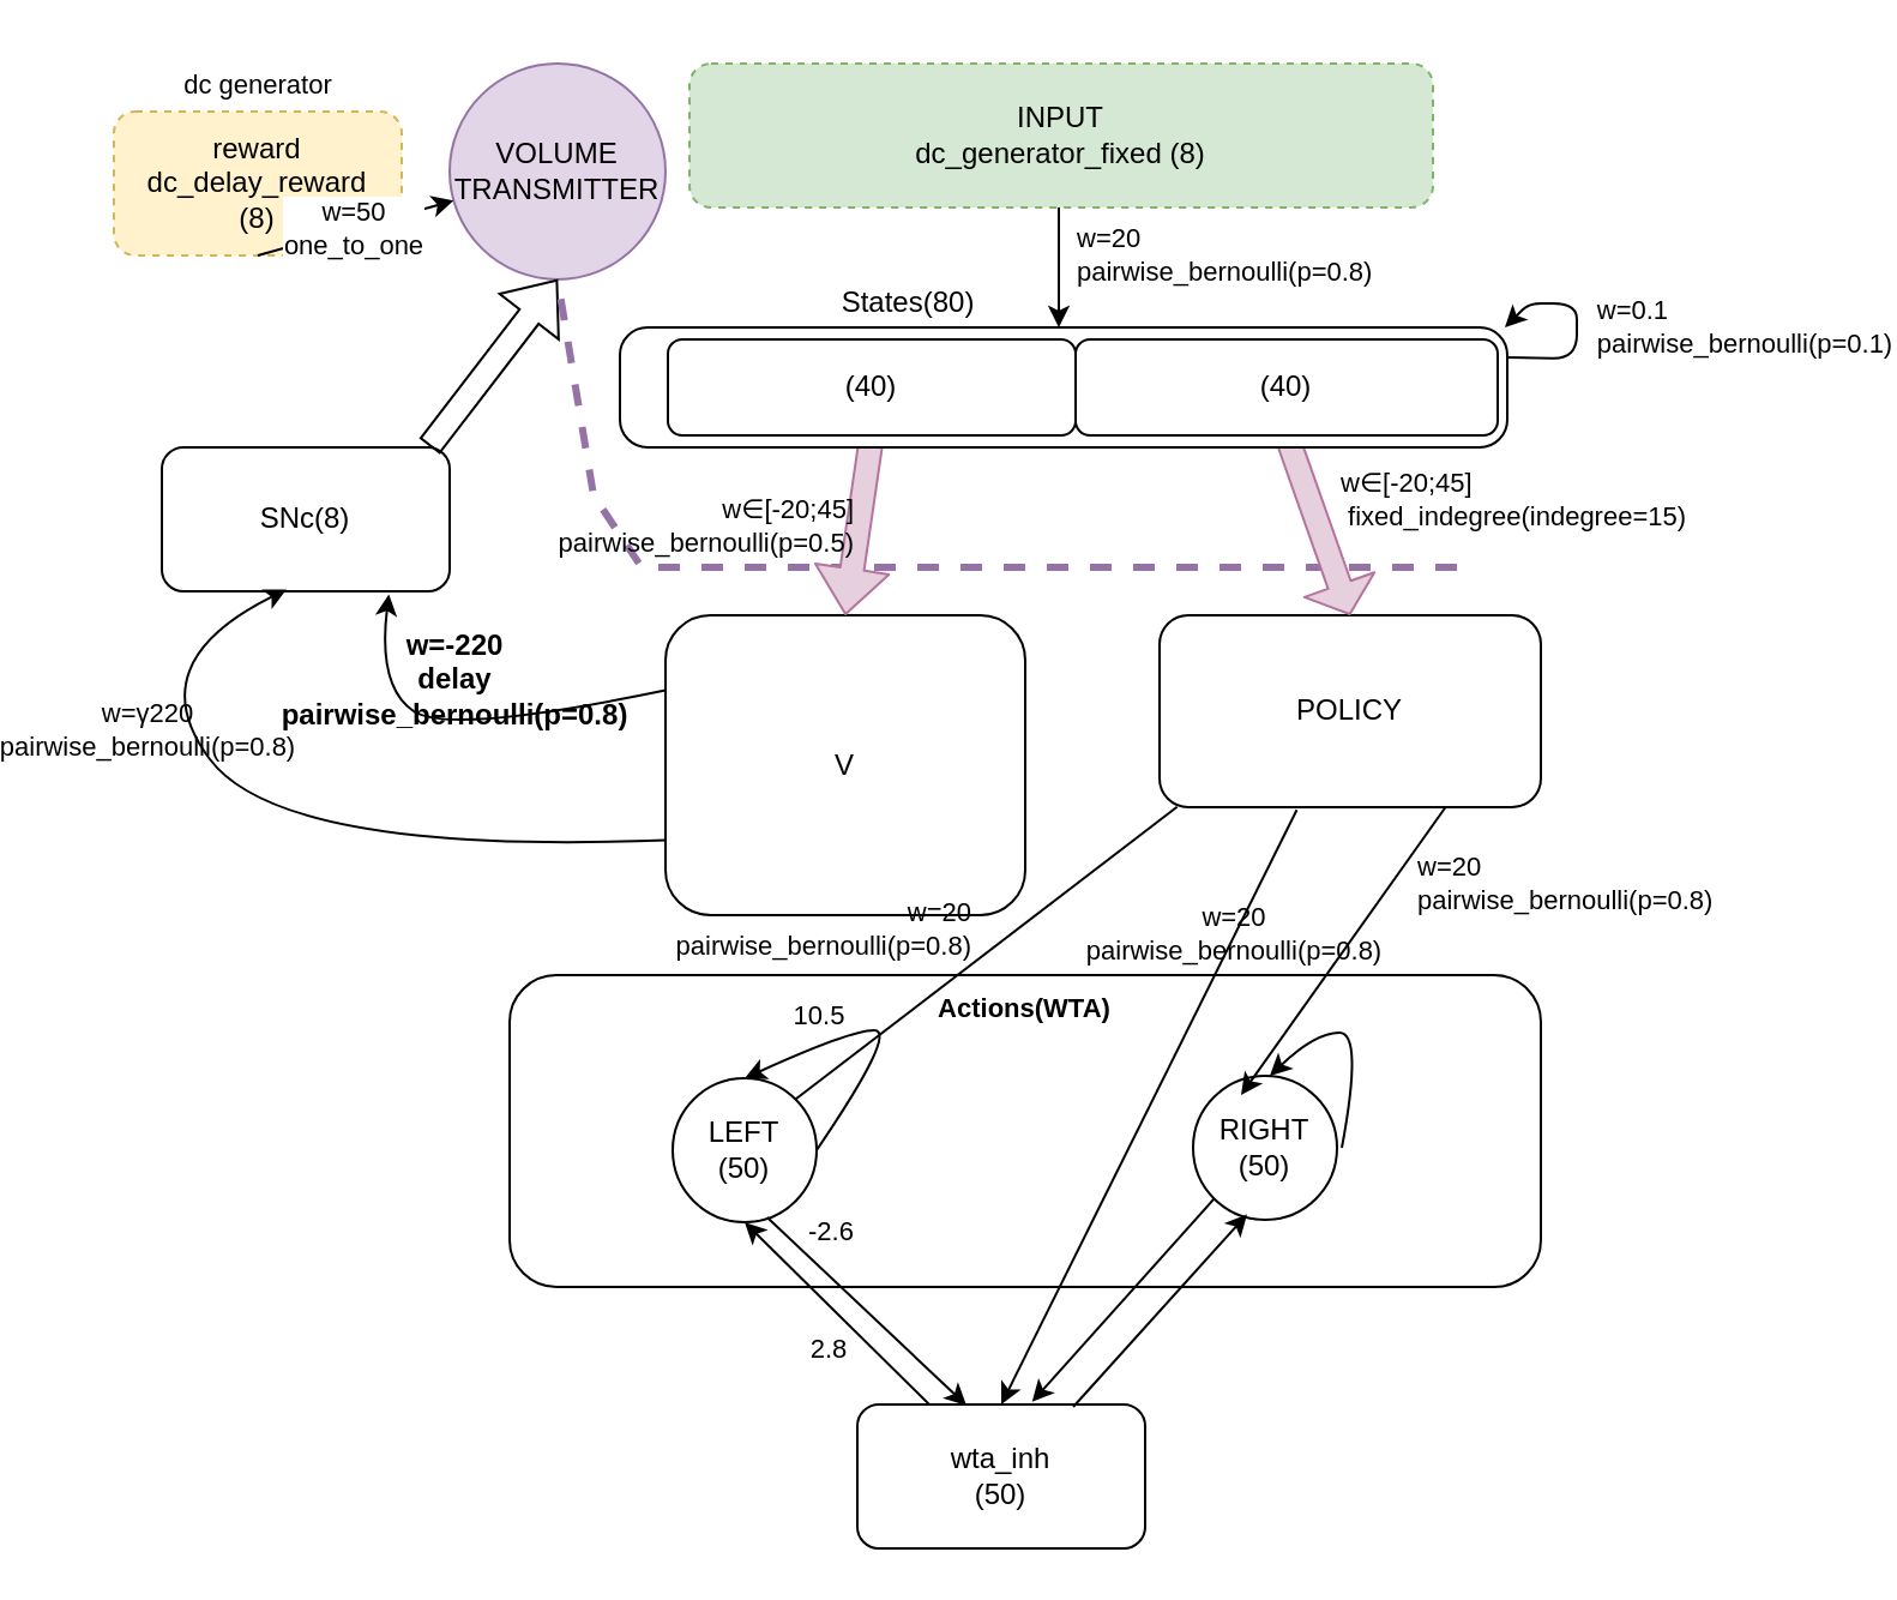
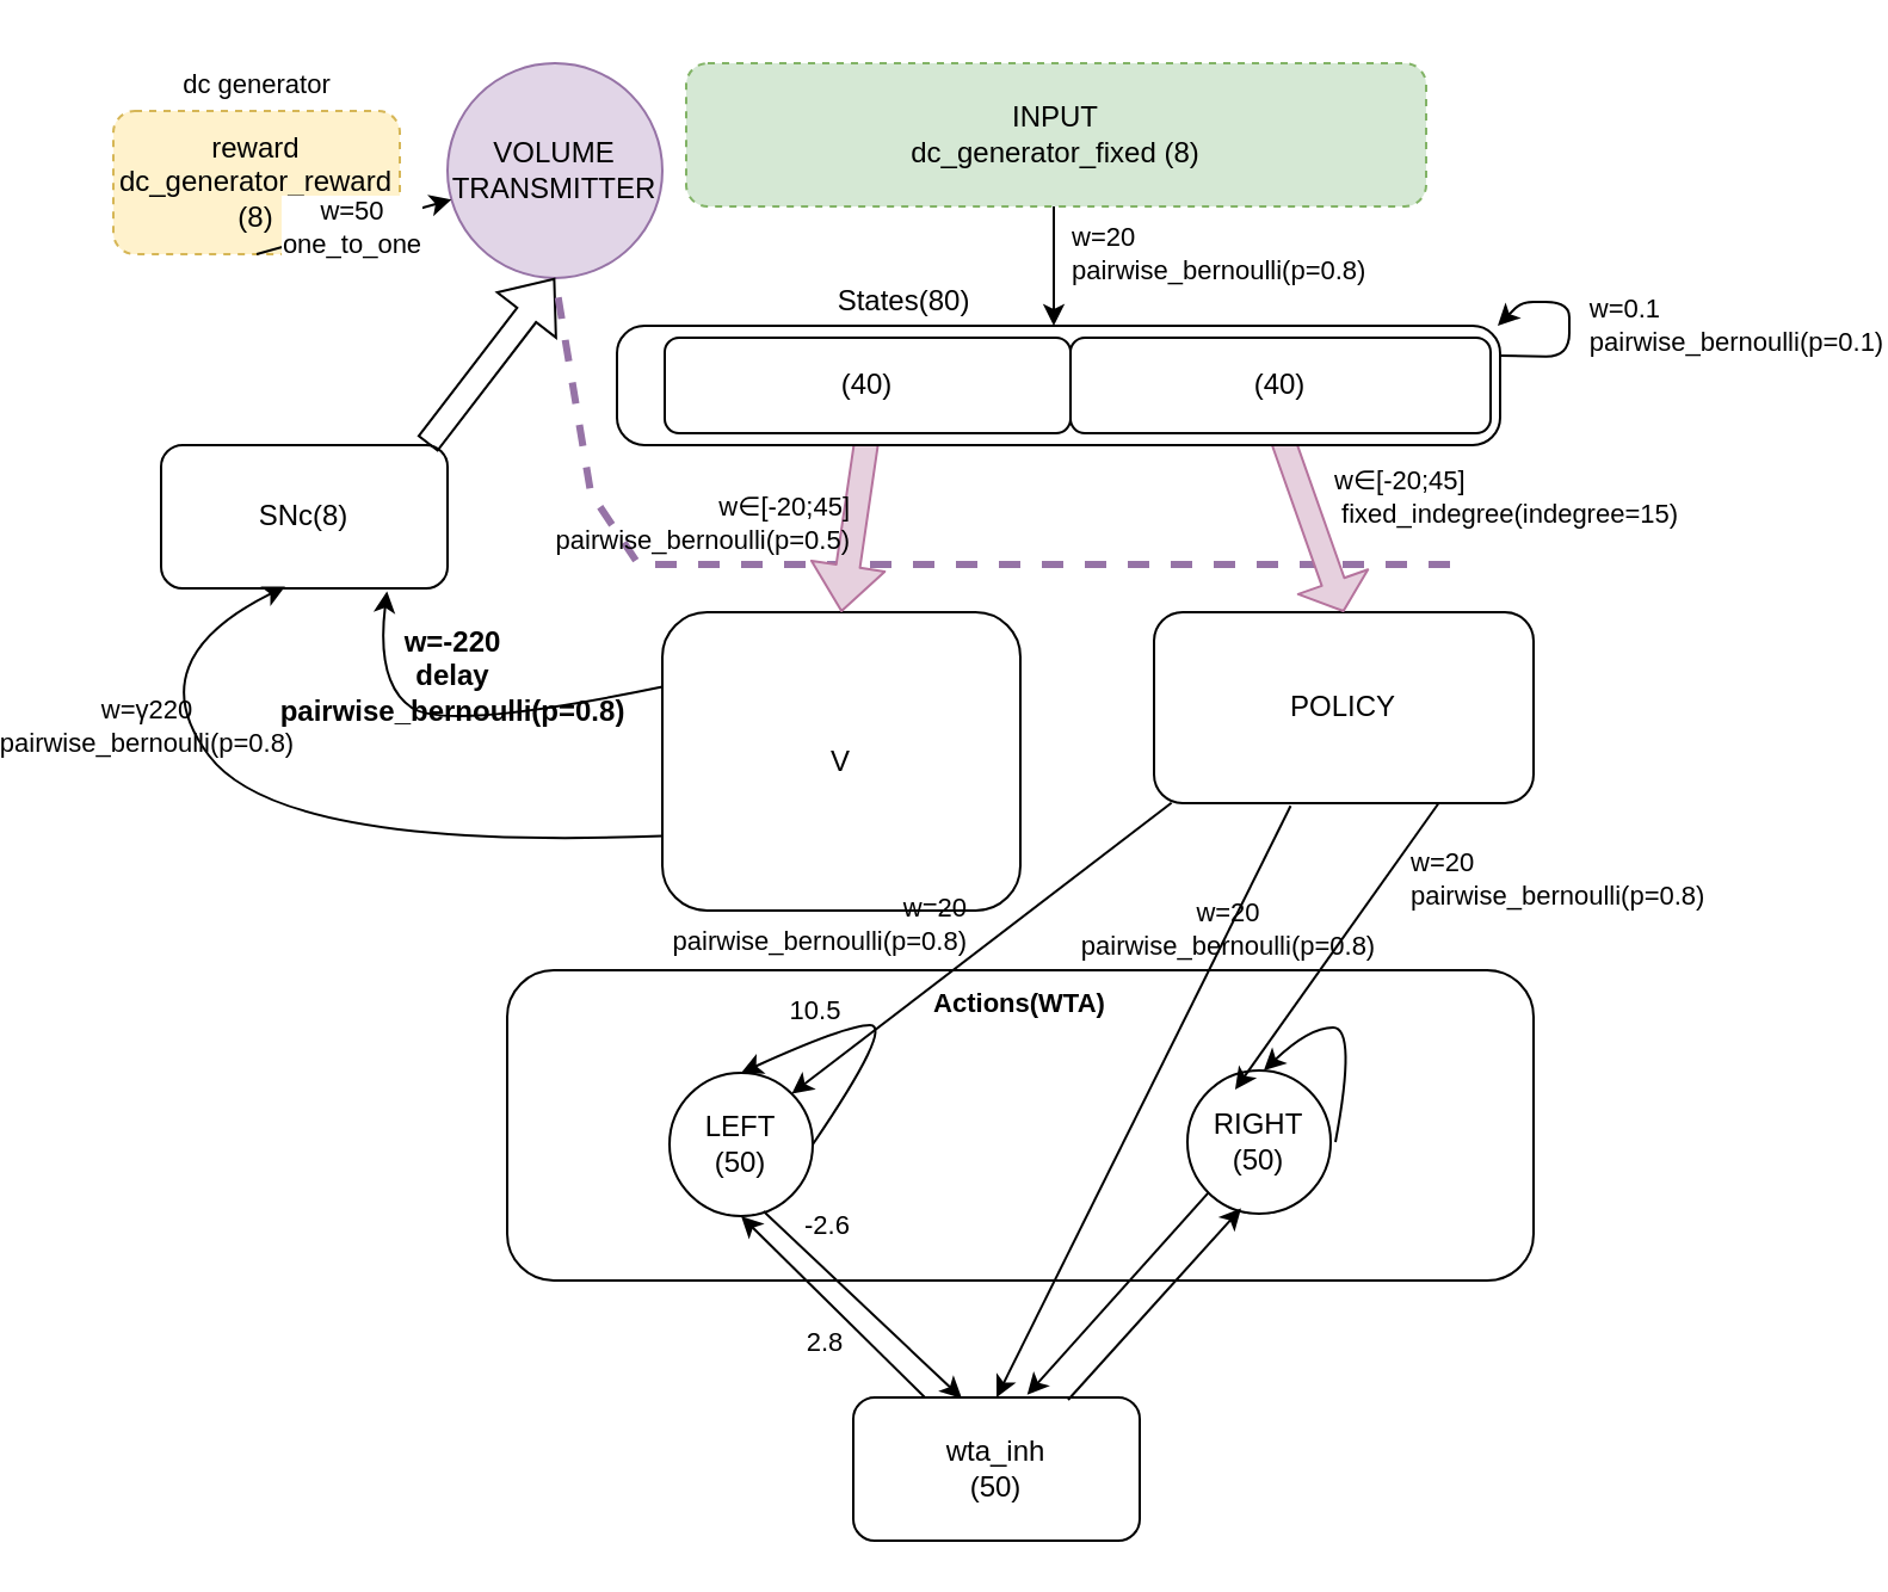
- <mxCell id="4" value="reward&lt;br&gt;dc_delay_reward&lt;br&gt;(8)" style="rounded=1;whiteSpace=wrap;html=1;dashed=1;fillColor=#fff2cc;strokeColor=#d6b656;" parent="1" vertex="1"><mxGeometry x="20" y="46" width="120" height="60" as="geometry" /></mxCell>
+ <mxCell id="4" value="reward&lt;br&gt;dc_generator_reward&lt;br&gt;(8)" style="rounded=1;whiteSpace=wrap;html=1;dashed=1;fillColor=#fff2cc;strokeColor=#d6b656;" parent="1" vertex="1"><mxGeometry x="20" y="46" width="120" height="60" as="geometry" /></mxCell>
- <mxCell id="35" value="" style="endArrow=none;html=1;rounded=1;labelBackgroundColor=none;strokeColor=#000000;fontColor=#B266FF;fillColor=none;exitX=0.046;exitY=0.998;exitDx=0;exitDy=0;entryX=1;entryY=0;entryDx=0;entryDy=0;exitPerimeter=0;" edge="1" parent="1" source="26" target="8"><mxGeometry width="50" height="50" relative="1" as="geometry"><mxPoint x="380" y="406" as="sourcePoint" /><mxPoint x="430" y="356" as="targetPoint" /></mxGeometry></mxCell>
+ <mxCell id="35" value="" style="endArrow=classic;html=1;rounded=1;labelBackgroundColor=none;strokeColor=#000000;fontColor=#B266FF;fillColor=none;exitX=0.046;exitY=0.998;exitDx=0;exitDy=0;entryX=1;entryY=0;entryDx=0;entryDy=0;exitPerimeter=0;" edge="1" parent="1" source="26" target="8"><mxGeometry width="50" height="50" relative="1" as="geometry"><mxPoint x="380" y="406" as="sourcePoint" /><mxPoint x="430" y="356" as="targetPoint" /></mxGeometry></mxCell>
